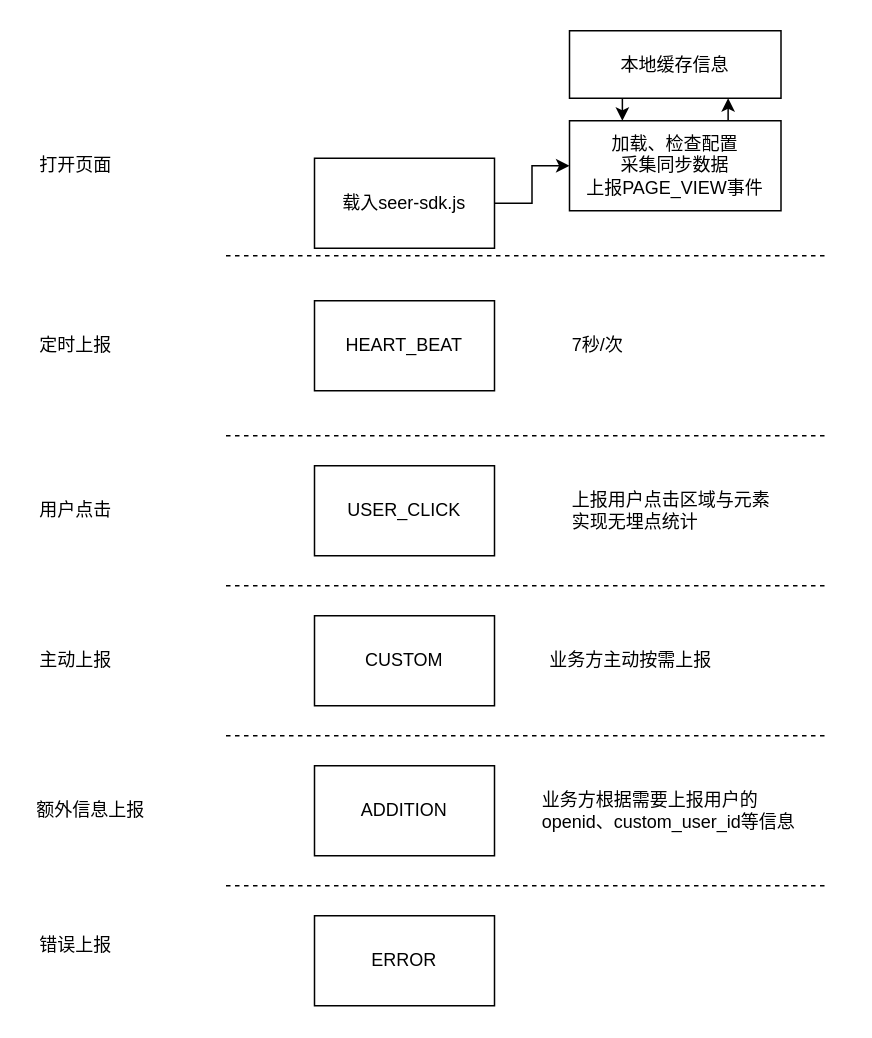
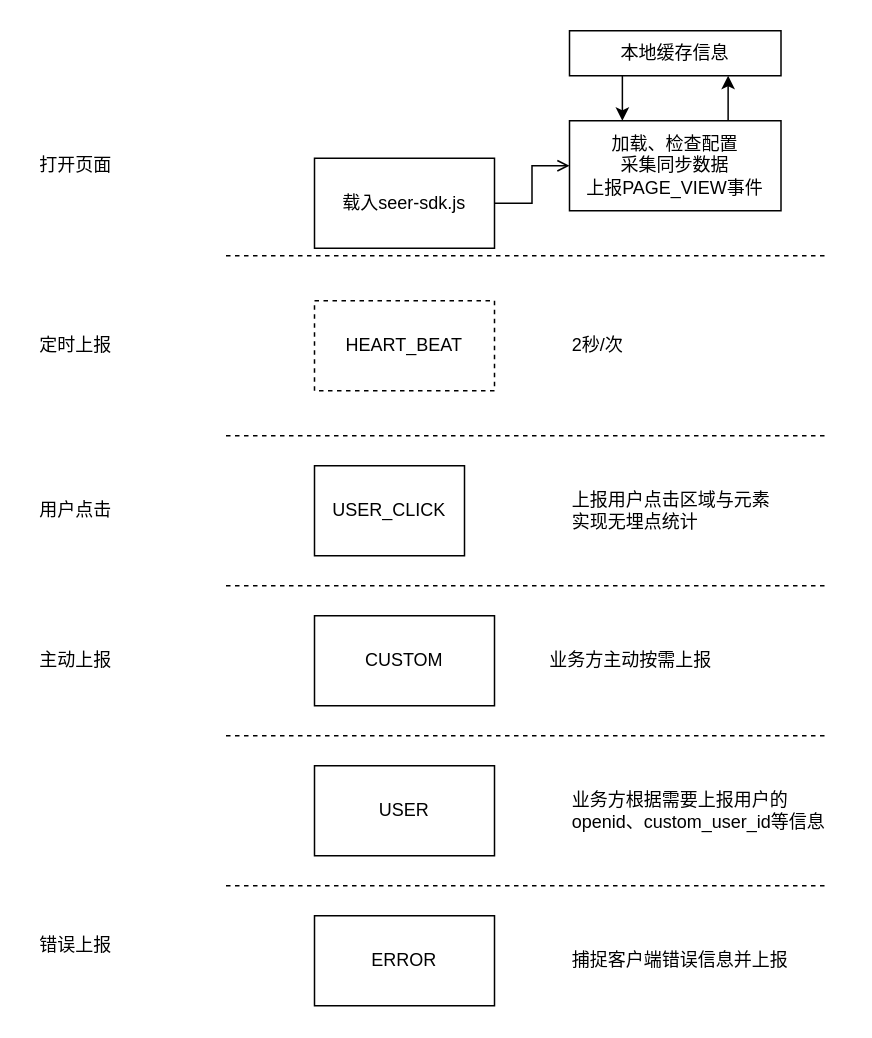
- <mxCell id="28" value="本地缓存信息" style="rounded=0;whiteSpace=wrap;html=1;align=center;" vertex="1" parent="1"><mxGeometry x="379" y="20" width="141" height="45" as="geometry" /></mxCell>
+ <mxCell id="28" value="本地缓存信息" style="rounded=0;whiteSpace=wrap;html=1;align=center;" vertex="1" parent="1"><mxGeometry x="379" y="20" width="141" height="30" as="geometry" /></mxCell>
- <mxCell id="2" style="edgeStyle=orthogonalEdgeStyle;rounded=0;orthogonalLoop=1;jettySize=auto;html=1;exitX=1;exitY=0.5;exitDx=0;exitDy=0;entryX=0;entryY=0.5;entryDx=0;entryDy=0;" edge="1" parent="1" source="3" target="5"><mxGeometry relative="1" as="geometry" /></mxCell>
+ <mxCell id="2" style="edgeStyle=orthogonalEdgeStyle;rounded=0;orthogonalLoop=1;jettySize=auto;html=1;exitX=1;exitY=0.5;exitDx=0;exitDy=0;entryX=0;entryY=0.5;entryDx=0;entryDy=0;endArrow=open;" edge="1" parent="1" source="3" target="5"><mxGeometry relative="1" as="geometry" /></mxCell>
- <mxCell id="12" value="HEART_BEAT" style="rounded=0;whiteSpace=wrap;html=1;" vertex="1" parent="1"><mxGeometry x="209" y="200" width="120" height="60" as="geometry" /></mxCell>
+ <mxCell id="12" value="HEART_BEAT" style="rounded=0;whiteSpace=wrap;html=1;dashed=1;" vertex="1" parent="1"><mxGeometry x="209" y="200" width="120" height="60" as="geometry" /></mxCell>
- <mxCell id="13" value="7秒/次" style="text;html=1;align=left;verticalAlign=middle;resizable=0;points=[];autosize=1;" vertex="1" parent="1"><mxGeometry x="379" y="220" width="50" height="20" as="geometry" /></mxCell>
+ <mxCell id="13" value="2秒/次" style="text;html=1;align=left;verticalAlign=middle;resizable=0;points=[];autosize=1;" vertex="1" parent="1"><mxGeometry x="379" y="220" width="50" height="20" as="geometry" /></mxCell>
- <mxCell id="9" value="USER_CLICK" style="rounded=0;whiteSpace=wrap;html=1;" vertex="1" parent="1"><mxGeometry x="209" y="310" width="120" height="60" as="geometry" /></mxCell>
+ <mxCell id="9" value="USER_CLICK" style="rounded=0;whiteSpace=wrap;html=1;" vertex="1" parent="1"><mxGeometry x="209" y="310" width="100" height="60" as="geometry" /></mxCell>
- <mxCell id="19" value="额外信息上报" style="text;html=1;strokeColor=none;fillColor=none;align=center;verticalAlign=middle;whiteSpace=wrap;rounded=0;" vertex="1" parent="1"><mxGeometry x="20" y="530" width="80" height="20" as="geometry" /></mxCell>
- <mxCell id="21" value="ADDITION" style="rounded=0;whiteSpace=wrap;html=1;" vertex="1" parent="1"><mxGeometry x="209" y="510" width="120" height="60" as="geometry" /></mxCell>
+ <mxCell id="21" value="USER" style="rounded=0;whiteSpace=wrap;html=1;" vertex="1" parent="1"><mxGeometry x="209" y="510" width="120" height="60" as="geometry" /></mxCell>
- <mxCell id="22" value="业务方根据需要上报用户的&lt;br&gt;openid、custom_user_id等信息" style="text;html=1;align=left;verticalAlign=middle;resizable=0;points=[];autosize=1;" vertex="1" parent="1"><mxGeometry x="359" y="525" width="180" height="30" as="geometry" /></mxCell>
+ <mxCell id="22" value="业务方根据需要上报用户的&lt;br&gt;openid、custom_user_id等信息" style="text;html=1;align=left;verticalAlign=middle;resizable=0;points=[];autosize=1;" vertex="1" parent="1"><mxGeometry x="379" y="525" width="180" height="30" as="geometry" /></mxCell>
+ <mxCell id="26" value="捕捉客户端错误信息并上报" style="text;html=1;align=left;verticalAlign=middle;resizable=0;points=[];autosize=1;" vertex="1" parent="1"><mxGeometry x="379" y="630" width="160" height="20" as="geometry" /></mxCell>
